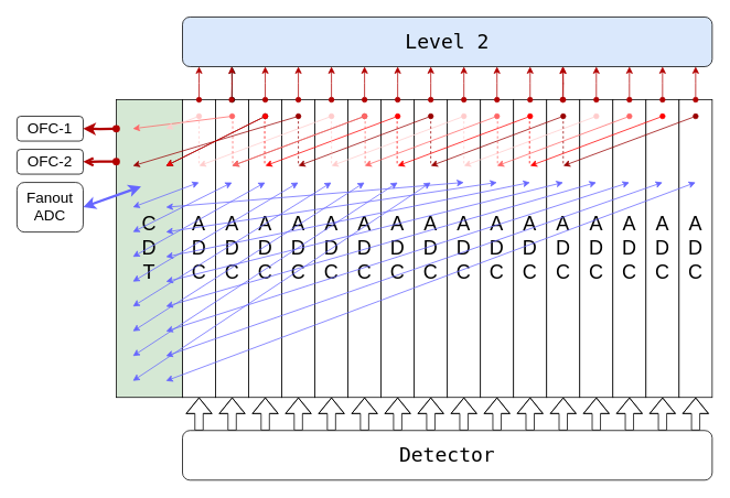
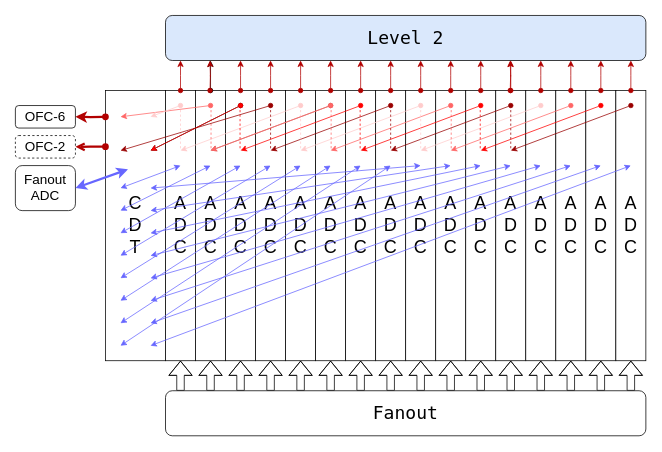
- <mxCell id="83" value="&lt;font style=&quot;font-size: 18px&quot;&gt;OFC-1&lt;/font&gt;" style="rounded=1;whiteSpace=wrap;html=1;" vertex="1" parent="1"><mxGeometry x="20" y="140" width="80" height="30" as="geometry" /></mxCell>
+ <mxCell id="83" value="&lt;font style=&quot;font-size: 18px&quot;&gt;OFC-6&lt;/font&gt;" style="rounded=1;whiteSpace=wrap;html=1;" vertex="1" parent="1"><mxGeometry x="20" y="140" width="80" height="30" as="geometry" /></mxCell>
- <mxCell id="84" value="&lt;font style=&quot;font-size: 18px&quot;&gt;OFC-2&lt;/font&gt;" style="rounded=1;whiteSpace=wrap;html=1;" vertex="1" parent="1"><mxGeometry x="20" y="180" width="80" height="30" as="geometry" /></mxCell>
+ <mxCell id="84" value="&lt;font style=&quot;font-size: 18px&quot;&gt;OFC-2&lt;/font&gt;" style="rounded=1;whiteSpace=wrap;html=1;dashed=1;" vertex="1" parent="1"><mxGeometry x="20" y="180" width="80" height="30" as="geometry" /></mxCell>
- <mxCell id="2" value="&lt;span style=&quot;font-size: 24px&quot;&gt;C&lt;/span&gt;&lt;br style=&quot;font-size: 24px&quot;&gt;&lt;span style=&quot;font-size: 24px&quot;&gt;D&lt;/span&gt;&lt;br style=&quot;font-size: 24px&quot;&gt;&lt;span style=&quot;font-size: 24px&quot;&gt;T&lt;/span&gt;" style="rounded=0;whiteSpace=wrap;html=1;fillColor=#d5e8d4;" vertex="1" parent="1"><mxGeometry x="140" y="120" width="80" height="360" as="geometry" /></mxCell>
+ <mxCell id="2" value="&lt;span style=&quot;font-size: 24px&quot;&gt;C&lt;/span&gt;&lt;br style=&quot;font-size: 24px&quot;&gt;&lt;span style=&quot;font-size: 24px&quot;&gt;D&lt;/span&gt;&lt;br style=&quot;font-size: 24px&quot;&gt;&lt;span style=&quot;font-size: 24px&quot;&gt;T&lt;/span&gt;" style="rounded=0;whiteSpace=wrap;html=1;" vertex="1" parent="1"><mxGeometry x="140" y="120" width="80" height="360" as="geometry" /></mxCell>
- <mxCell id="35" value="&lt;pre&gt;&lt;font style=&quot;font-size: 24px&quot;&gt;Detector&lt;/font&gt;&lt;/pre&gt;" style="rounded=1;whiteSpace=wrap;html=1;" vertex="1" parent="1"><mxGeometry x="220" y="520" width="640" height="60" as="geometry" /></mxCell>
+ <mxCell id="35" value="&lt;pre&gt;&lt;font style=&quot;font-size: 24px&quot;&gt;Fanout&lt;/font&gt;&lt;/pre&gt;" style="rounded=1;whiteSpace=wrap;html=1;" vertex="1" parent="1"><mxGeometry x="220" y="520" width="640" height="60" as="geometry" /></mxCell>
